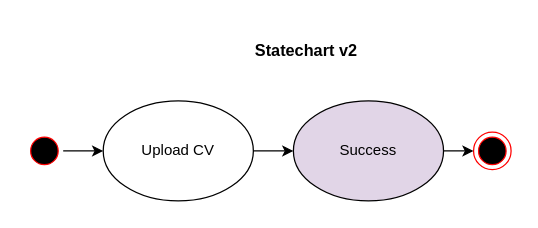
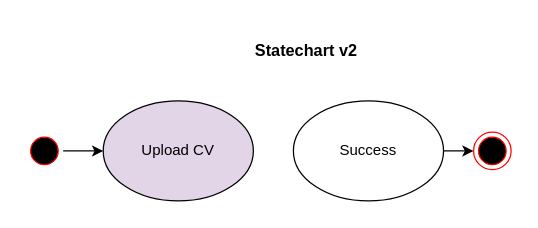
- <mxCell id="5" value="Upload CV" style="ellipse;whiteSpace=wrap;html=1;" parent="4" vertex="1"><mxGeometry x="62" width="120" height="80" as="geometry" /></mxCell>
+ <mxCell id="5" value="Upload CV" style="ellipse;whiteSpace=wrap;html=1;fillColor=#e1d5e7;" parent="4" vertex="1"><mxGeometry x="62" width="120" height="80" as="geometry" /></mxCell>
- <mxCell id="11" value="" style="edgeStyle=orthogonalEdgeStyle;rounded=0;orthogonalLoop=1;jettySize=auto;html=1;" parent="7" source="5" target="6" edge="1"><mxGeometry relative="1" as="geometry" /></mxCell>
- <mxCell id="6" value="Success" style="ellipse;whiteSpace=wrap;html=1;fillColor=#e1d5e7;" parent="4" vertex="1"><mxGeometry x="214" width="120" height="80" as="geometry" /></mxCell>
+ <mxCell id="6" value="Success" style="ellipse;whiteSpace=wrap;html=1;" parent="4" vertex="1"><mxGeometry x="214" width="120" height="80" as="geometry" /></mxCell>
